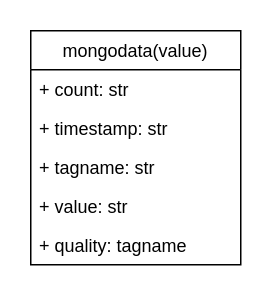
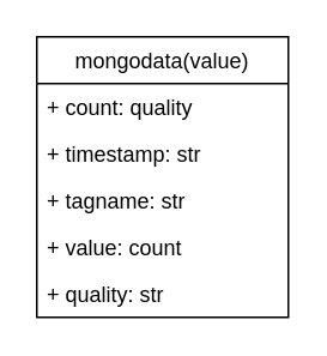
- <mxCell id="3" value="+ count: str" style="text;strokeColor=none;fillColor=none;align=left;verticalAlign=top;spacingLeft=4;spacingRight=4;overflow=hidden;rotatable=0;points=[[0,0.5],[1,0.5]];portConstraint=eastwest;" vertex="1" parent="2"><mxGeometry y="26" width="140" height="26" as="geometry" /></mxCell>
+ <mxCell id="3" value="+ count: quality" style="text;strokeColor=none;fillColor=none;align=left;verticalAlign=top;spacingLeft=4;spacingRight=4;overflow=hidden;rotatable=0;points=[[0,0.5],[1,0.5]];portConstraint=eastwest;" vertex="1" parent="2"><mxGeometry y="26" width="140" height="26" as="geometry" /></mxCell>
- <mxCell id="6" value="+ value: str" style="text;strokeColor=none;fillColor=none;align=left;verticalAlign=top;spacingLeft=4;spacingRight=4;overflow=hidden;rotatable=0;points=[[0,0.5],[1,0.5]];portConstraint=eastwest;" vertex="1" parent="2"><mxGeometry y="104" width="140" height="26" as="geometry" /></mxCell>
+ <mxCell id="6" value="+ value: count" style="text;strokeColor=none;fillColor=none;align=left;verticalAlign=top;spacingLeft=4;spacingRight=4;overflow=hidden;rotatable=0;points=[[0,0.5],[1,0.5]];portConstraint=eastwest;" vertex="1" parent="2"><mxGeometry y="104" width="140" height="26" as="geometry" /></mxCell>
- <mxCell id="7" value="+ quality: tagname" style="text;strokeColor=none;fillColor=none;align=left;verticalAlign=top;spacingLeft=4;spacingRight=4;overflow=hidden;rotatable=0;points=[[0,0.5],[1,0.5]];portConstraint=eastwest;" vertex="1" parent="2"><mxGeometry y="130" width="140" height="26" as="geometry" /></mxCell>
+ <mxCell id="7" value="+ quality: str" style="text;strokeColor=none;fillColor=none;align=left;verticalAlign=top;spacingLeft=4;spacingRight=4;overflow=hidden;rotatable=0;points=[[0,0.5],[1,0.5]];portConstraint=eastwest;" vertex="1" parent="2"><mxGeometry y="130" width="140" height="26" as="geometry" /></mxCell>
